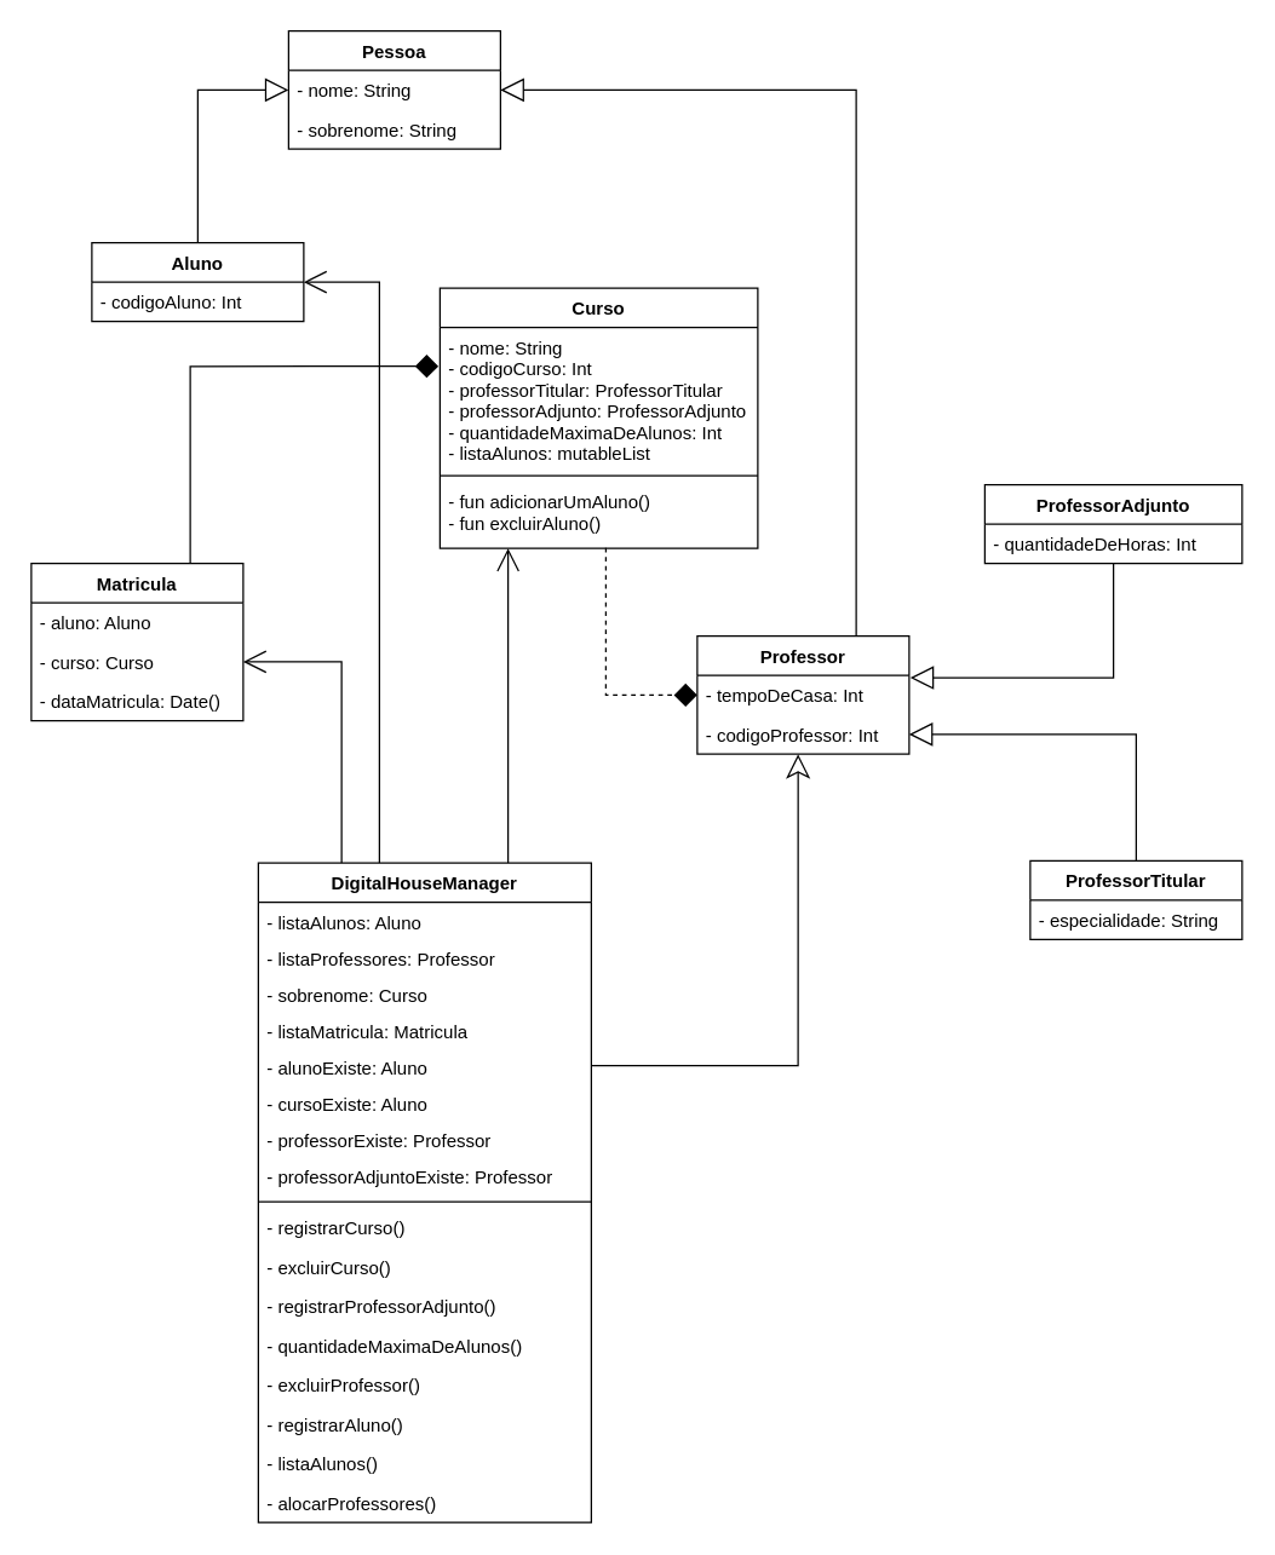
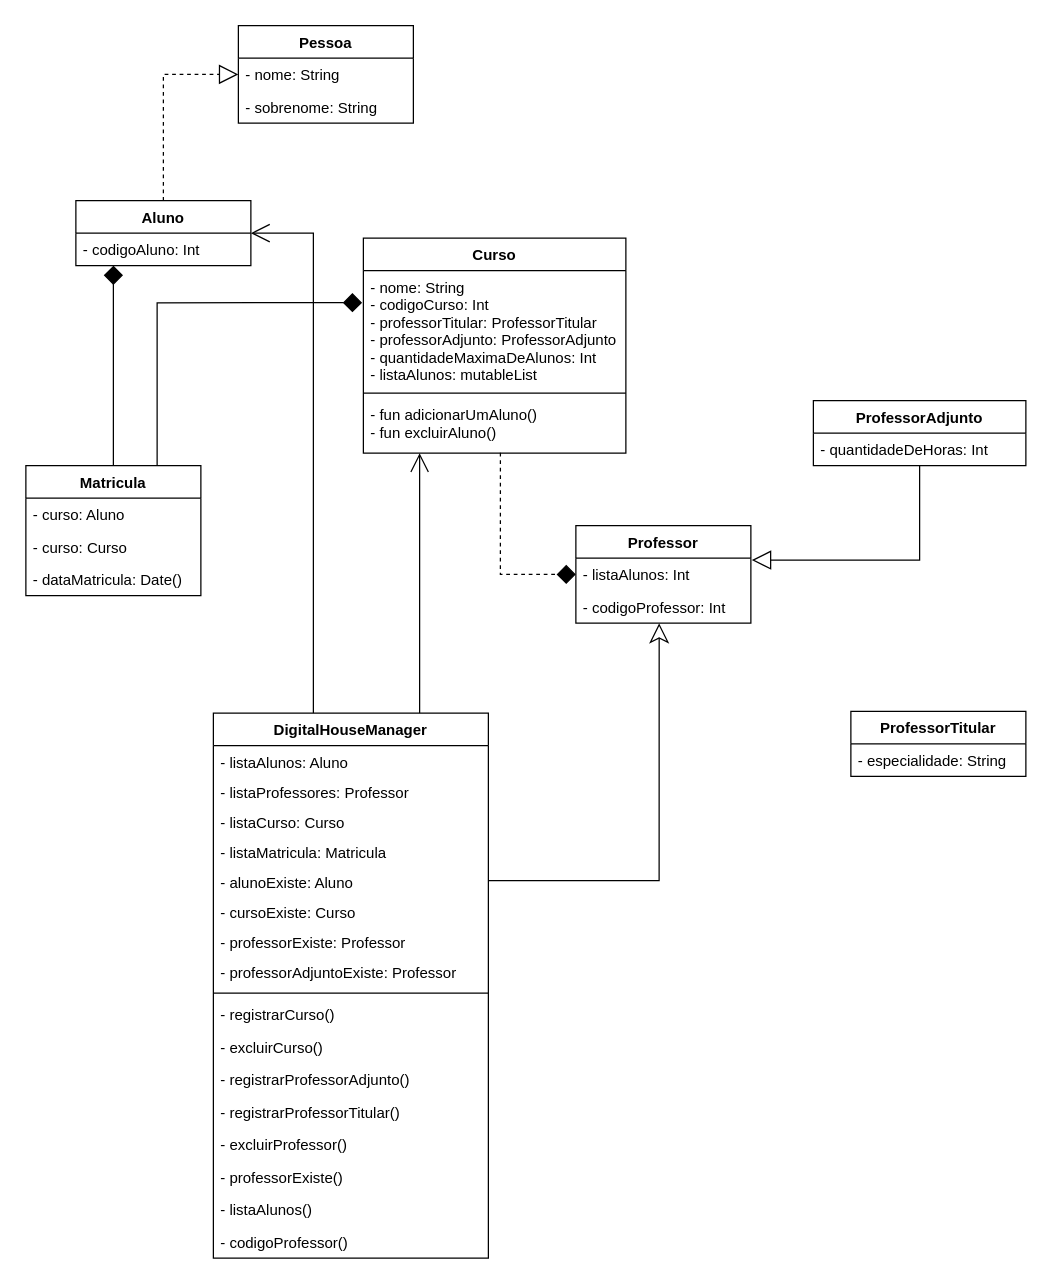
- <mxCell id="5" style="edgeStyle=orthogonalEdgeStyle;rounded=0;orthogonalLoop=1;jettySize=auto;html=1;entryX=0;entryY=0.5;entryDx=0;entryDy=0;endArrow=block;endFill=0;endSize=13;strokeWidth=1;" edge="1" parent="1" source="6" target="3"><mxGeometry relative="1" as="geometry" /></mxCell>
+ <mxCell id="5" style="edgeStyle=orthogonalEdgeStyle;rounded=0;orthogonalLoop=1;jettySize=auto;html=1;entryX=0;entryY=0.5;entryDx=0;entryDy=0;endArrow=block;endFill=0;endSize=13;strokeWidth=1;dashed=1;" edge="1" parent="1" source="6" target="3"><mxGeometry relative="1" as="geometry" /></mxCell>
- <mxCell id="8" style="edgeStyle=orthogonalEdgeStyle;rounded=0;orthogonalLoop=1;jettySize=auto;html=1;exitX=0.75;exitY=0;exitDx=0;exitDy=0;endArrow=block;endFill=0;endSize=13;strokeWidth=1;" edge="1" parent="1" source="9" target="3"><mxGeometry relative="1" as="geometry" /></mxCell>
+ <mxCell id="23" style="edgeStyle=orthogonalEdgeStyle;rounded=0;orthogonalLoop=1;jettySize=auto;html=1;exitX=0.5;exitY=0;exitDx=0;exitDy=0;endArrow=diamond;endFill=1;endSize=13;strokeWidth=1;" edge="1" parent="1" source="25" target="7"><mxGeometry relative="1" as="geometry"><mxPoint x="90" y="220" as="targetPoint" /><Array as="points"><mxPoint x="90" y="210" /><mxPoint x="90" y="210" /></Array></mxGeometry></mxCell>
- <mxCell id="26" value="- aluno: Aluno" style="text;strokeColor=none;fillColor=none;align=left;verticalAlign=top;spacingLeft=4;spacingRight=4;overflow=hidden;rotatable=0;points=[[0,0.5],[1,0.5]];portConstraint=eastwest;" vertex="1" parent="25"><mxGeometry y="26" width="140" height="26" as="geometry" /></mxCell>
+ <mxCell id="26" value="- curso: Aluno" style="text;strokeColor=none;fillColor=none;align=left;verticalAlign=top;spacingLeft=4;spacingRight=4;overflow=hidden;rotatable=0;points=[[0,0.5],[1,0.5]];portConstraint=eastwest;" vertex="1" parent="25"><mxGeometry y="26" width="140" height="26" as="geometry" /></mxCell>
- <mxCell id="10" value="- tempoDeCasa: Int" style="text;strokeColor=none;fillColor=none;align=left;verticalAlign=top;spacingLeft=4;spacingRight=4;overflow=hidden;rotatable=0;points=[[0,0.5],[1,0.5]];portConstraint=eastwest;" vertex="1" parent="9"><mxGeometry y="26" width="140" height="26" as="geometry" /></mxCell>
+ <mxCell id="10" value="- listaAlunos: Int" style="text;strokeColor=none;fillColor=none;align=left;verticalAlign=top;spacingLeft=4;spacingRight=4;overflow=hidden;rotatable=0;points=[[0,0.5],[1,0.5]];portConstraint=eastwest;" vertex="1" parent="9"><mxGeometry y="26" width="140" height="26" as="geometry" /></mxCell>
- <mxCell id="29" style="edgeStyle=orthogonalEdgeStyle;rounded=0;orthogonalLoop=1;jettySize=auto;html=1;exitX=0.25;exitY=0;exitDx=0;exitDy=0;endArrow=open;endFill=0;endSize=13;strokeWidth=1;" edge="1" parent="1" source="32" target="27"><mxGeometry relative="1" as="geometry" /></mxCell>
- <mxCell id="12" style="edgeStyle=orthogonalEdgeStyle;rounded=0;orthogonalLoop=1;jettySize=auto;html=1;exitX=0.5;exitY=0;exitDx=0;exitDy=0;endArrow=block;endFill=0;endSize=13;strokeWidth=1;entryX=1;entryY=0.5;entryDx=0;entryDy=0;" edge="1" parent="1" source="13" target="11"><mxGeometry relative="1" as="geometry"><mxPoint x="690" y="485" as="targetPoint" /></mxGeometry></mxCell>
- <mxCell id="35" value="- sobrenome: Curso" style="text;strokeColor=none;fillColor=none;align=left;verticalAlign=top;spacingLeft=4;spacingRight=4;overflow=hidden;rotatable=0;points=[[0,0.5],[1,0.5]];portConstraint=eastwest;" vertex="1" parent="32"><mxGeometry y="74" width="220" height="24" as="geometry" /></mxCell>
+ <mxCell id="35" value="- listaCurso: Curso" style="text;strokeColor=none;fillColor=none;align=left;verticalAlign=top;spacingLeft=4;spacingRight=4;overflow=hidden;rotatable=0;points=[[0,0.5],[1,0.5]];portConstraint=eastwest;" vertex="1" parent="32"><mxGeometry y="74" width="220" height="24" as="geometry" /></mxCell>
- <mxCell id="38" value="- cursoExiste: Aluno" style="text;strokeColor=none;fillColor=none;align=left;verticalAlign=top;spacingLeft=4;spacingRight=4;overflow=hidden;rotatable=0;points=[[0,0.5],[1,0.5]];portConstraint=eastwest;" vertex="1" parent="32"><mxGeometry y="146" width="220" height="24" as="geometry" /></mxCell>
+ <mxCell id="38" value="- cursoExiste: Curso" style="text;strokeColor=none;fillColor=none;align=left;verticalAlign=top;spacingLeft=4;spacingRight=4;overflow=hidden;rotatable=0;points=[[0,0.5],[1,0.5]];portConstraint=eastwest;" vertex="1" parent="32"><mxGeometry y="146" width="220" height="24" as="geometry" /></mxCell>
- <mxCell id="45" value="- quantidadeMaximaDeAlunos()" style="text;strokeColor=none;fillColor=none;align=left;verticalAlign=top;spacingLeft=4;spacingRight=4;overflow=hidden;rotatable=0;points=[[0,0.5],[1,0.5]];portConstraint=eastwest;" vertex="1" parent="32"><mxGeometry y="306" width="220" height="26" as="geometry" /></mxCell>
+ <mxCell id="45" value="- registrarProfessorTitular()" style="text;strokeColor=none;fillColor=none;align=left;verticalAlign=top;spacingLeft=4;spacingRight=4;overflow=hidden;rotatable=0;points=[[0,0.5],[1,0.5]];portConstraint=eastwest;" vertex="1" parent="32"><mxGeometry y="306" width="220" height="26" as="geometry" /></mxCell>
- <mxCell id="47" value="- registrarAluno()" style="text;strokeColor=none;fillColor=none;align=left;verticalAlign=top;spacingLeft=4;spacingRight=4;overflow=hidden;rotatable=0;points=[[0,0.5],[1,0.5]];portConstraint=eastwest;" vertex="1" parent="32"><mxGeometry y="358" width="220" height="26" as="geometry" /></mxCell>
+ <mxCell id="47" value="- professorExiste()" style="text;strokeColor=none;fillColor=none;align=left;verticalAlign=top;spacingLeft=4;spacingRight=4;overflow=hidden;rotatable=0;points=[[0,0.5],[1,0.5]];portConstraint=eastwest;" vertex="1" parent="32"><mxGeometry y="358" width="220" height="26" as="geometry" /></mxCell>
- <mxCell id="49" value="- alocarProfessores()" style="text;strokeColor=none;fillColor=none;align=left;verticalAlign=top;spacingLeft=4;spacingRight=4;overflow=hidden;rotatable=0;points=[[0,0.5],[1,0.5]];portConstraint=eastwest;" vertex="1" parent="32"><mxGeometry y="410" width="220" height="26" as="geometry" /></mxCell>
+ <mxCell id="49" value="- codigoProfessor()" style="text;strokeColor=none;fillColor=none;align=left;verticalAlign=top;spacingLeft=4;spacingRight=4;overflow=hidden;rotatable=0;points=[[0,0.5],[1,0.5]];portConstraint=eastwest;" vertex="1" parent="32"><mxGeometry y="410" width="220" height="26" as="geometry" /></mxCell>
